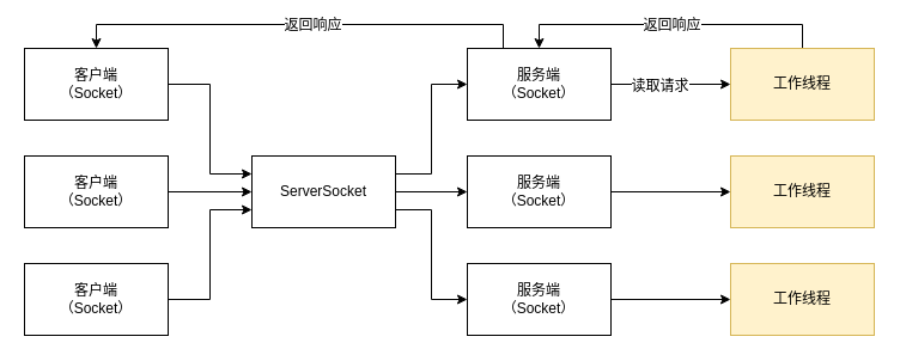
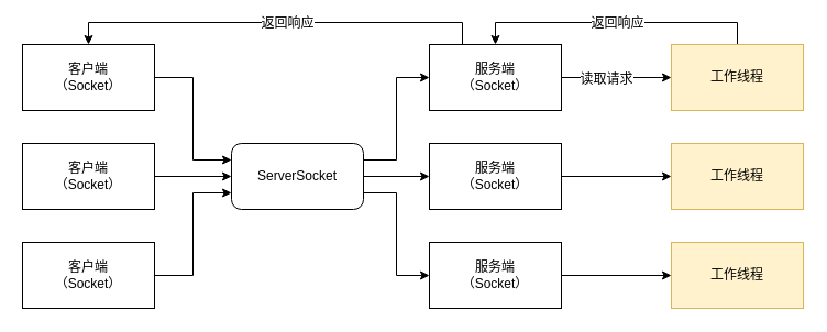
- <mxCell id="5" value="ServerSocket" style="rounded=0;whiteSpace=wrap;html=1;" vertex="1" parent="1"><mxGeometry x="210" y="130" width="120" height="60" as="geometry" /></mxCell>
+ <mxCell id="5" value="ServerSocket" style="whiteSpace=wrap;html=1;rounded=1;" vertex="1" parent="1"><mxGeometry x="210" y="130" width="120" height="60" as="geometry" /></mxCell>
